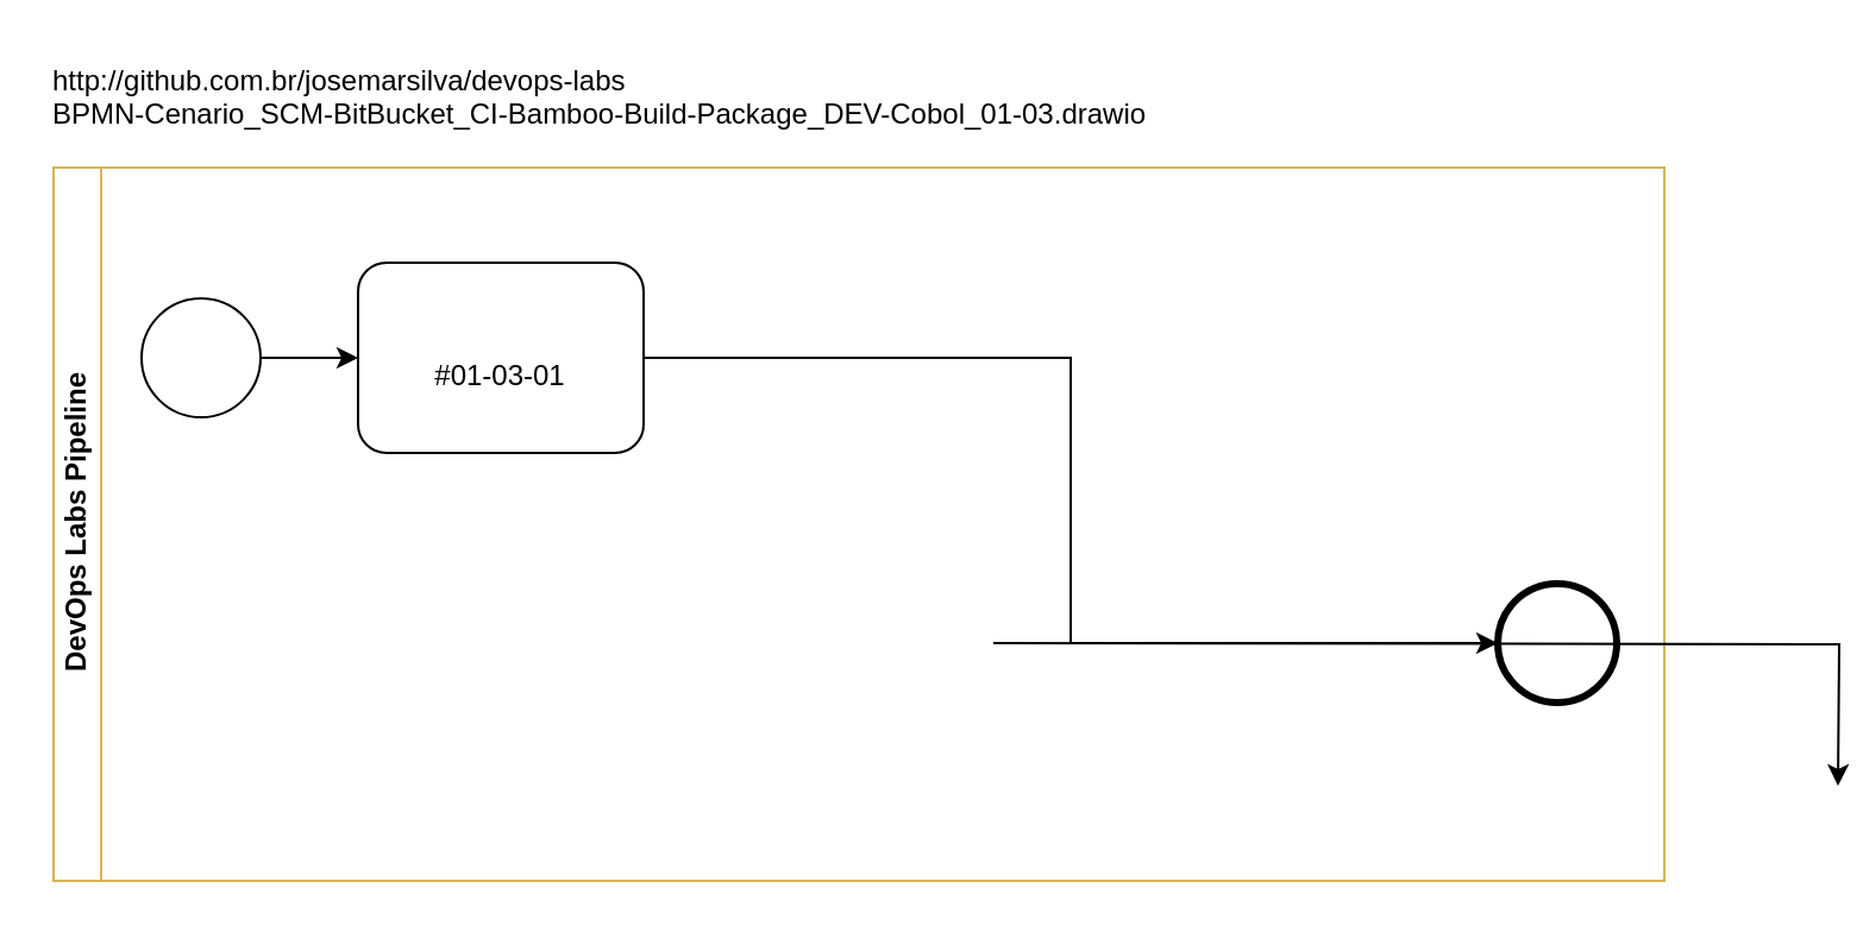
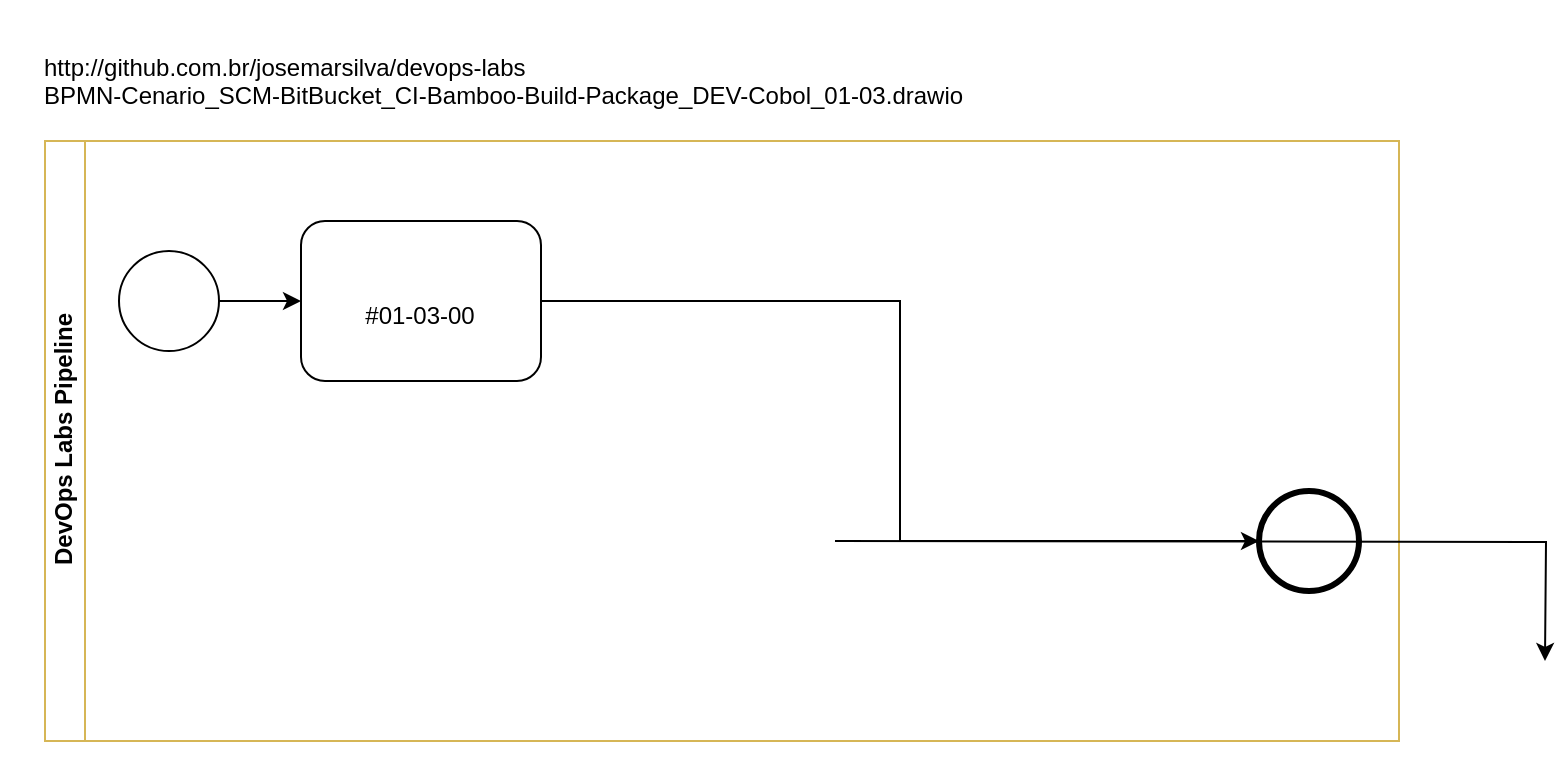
- <mxCell id="13" value="&lt;div&gt;&amp;nbsp;&lt;/div&gt;&lt;div&gt;#01-03-01&lt;/div&gt;" style="shape=ext;rounded=1;html=1;whiteSpace=wrap;fillColor=none;" parent="2" vertex="1"><mxGeometry x="128" y="40" width="120" height="80" as="geometry" /></mxCell>
+ <mxCell id="13" value="&lt;div&gt;&amp;nbsp;&lt;/div&gt;&lt;div&gt;#01-03-00&lt;/div&gt;" style="shape=ext;rounded=1;html=1;whiteSpace=wrap;fillColor=none;" parent="2" vertex="1"><mxGeometry x="128" y="40" width="120" height="80" as="geometry" /></mxCell>
